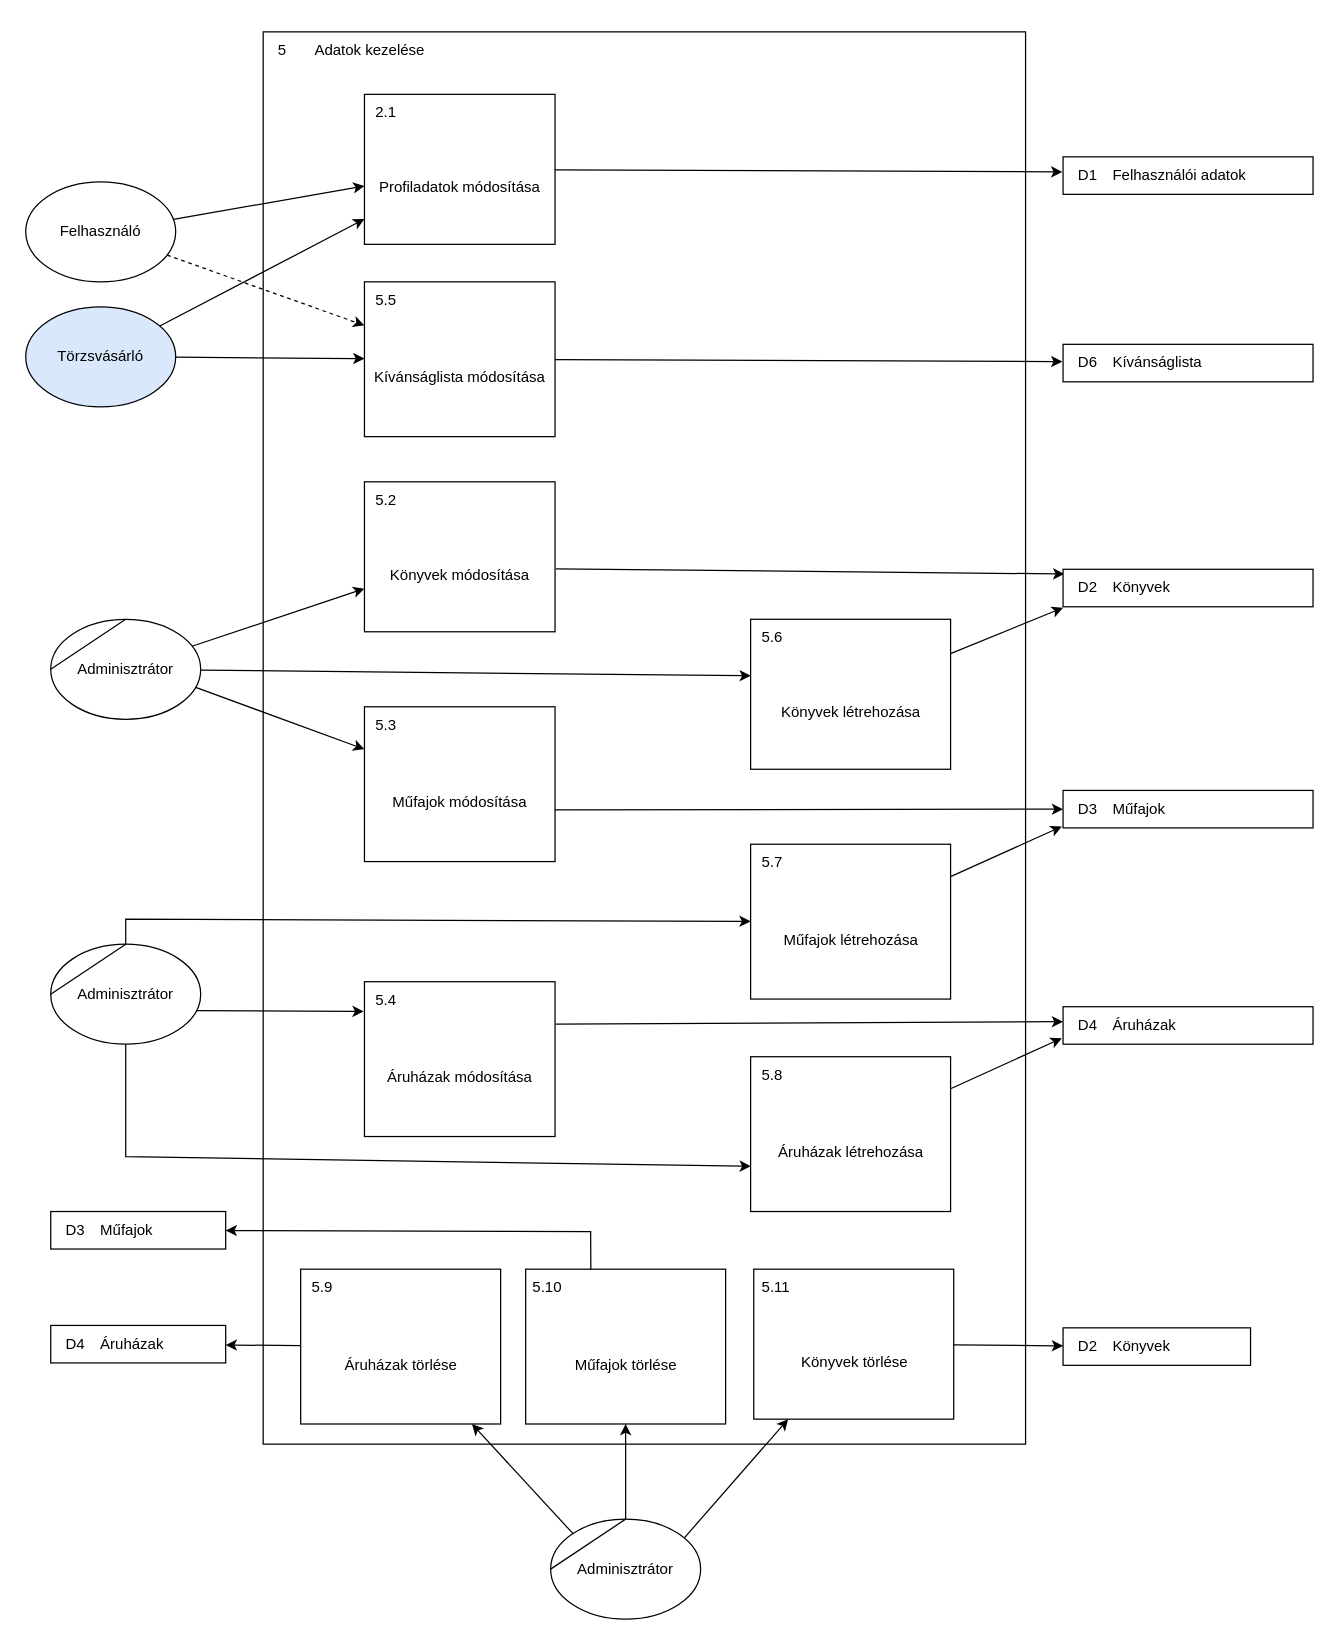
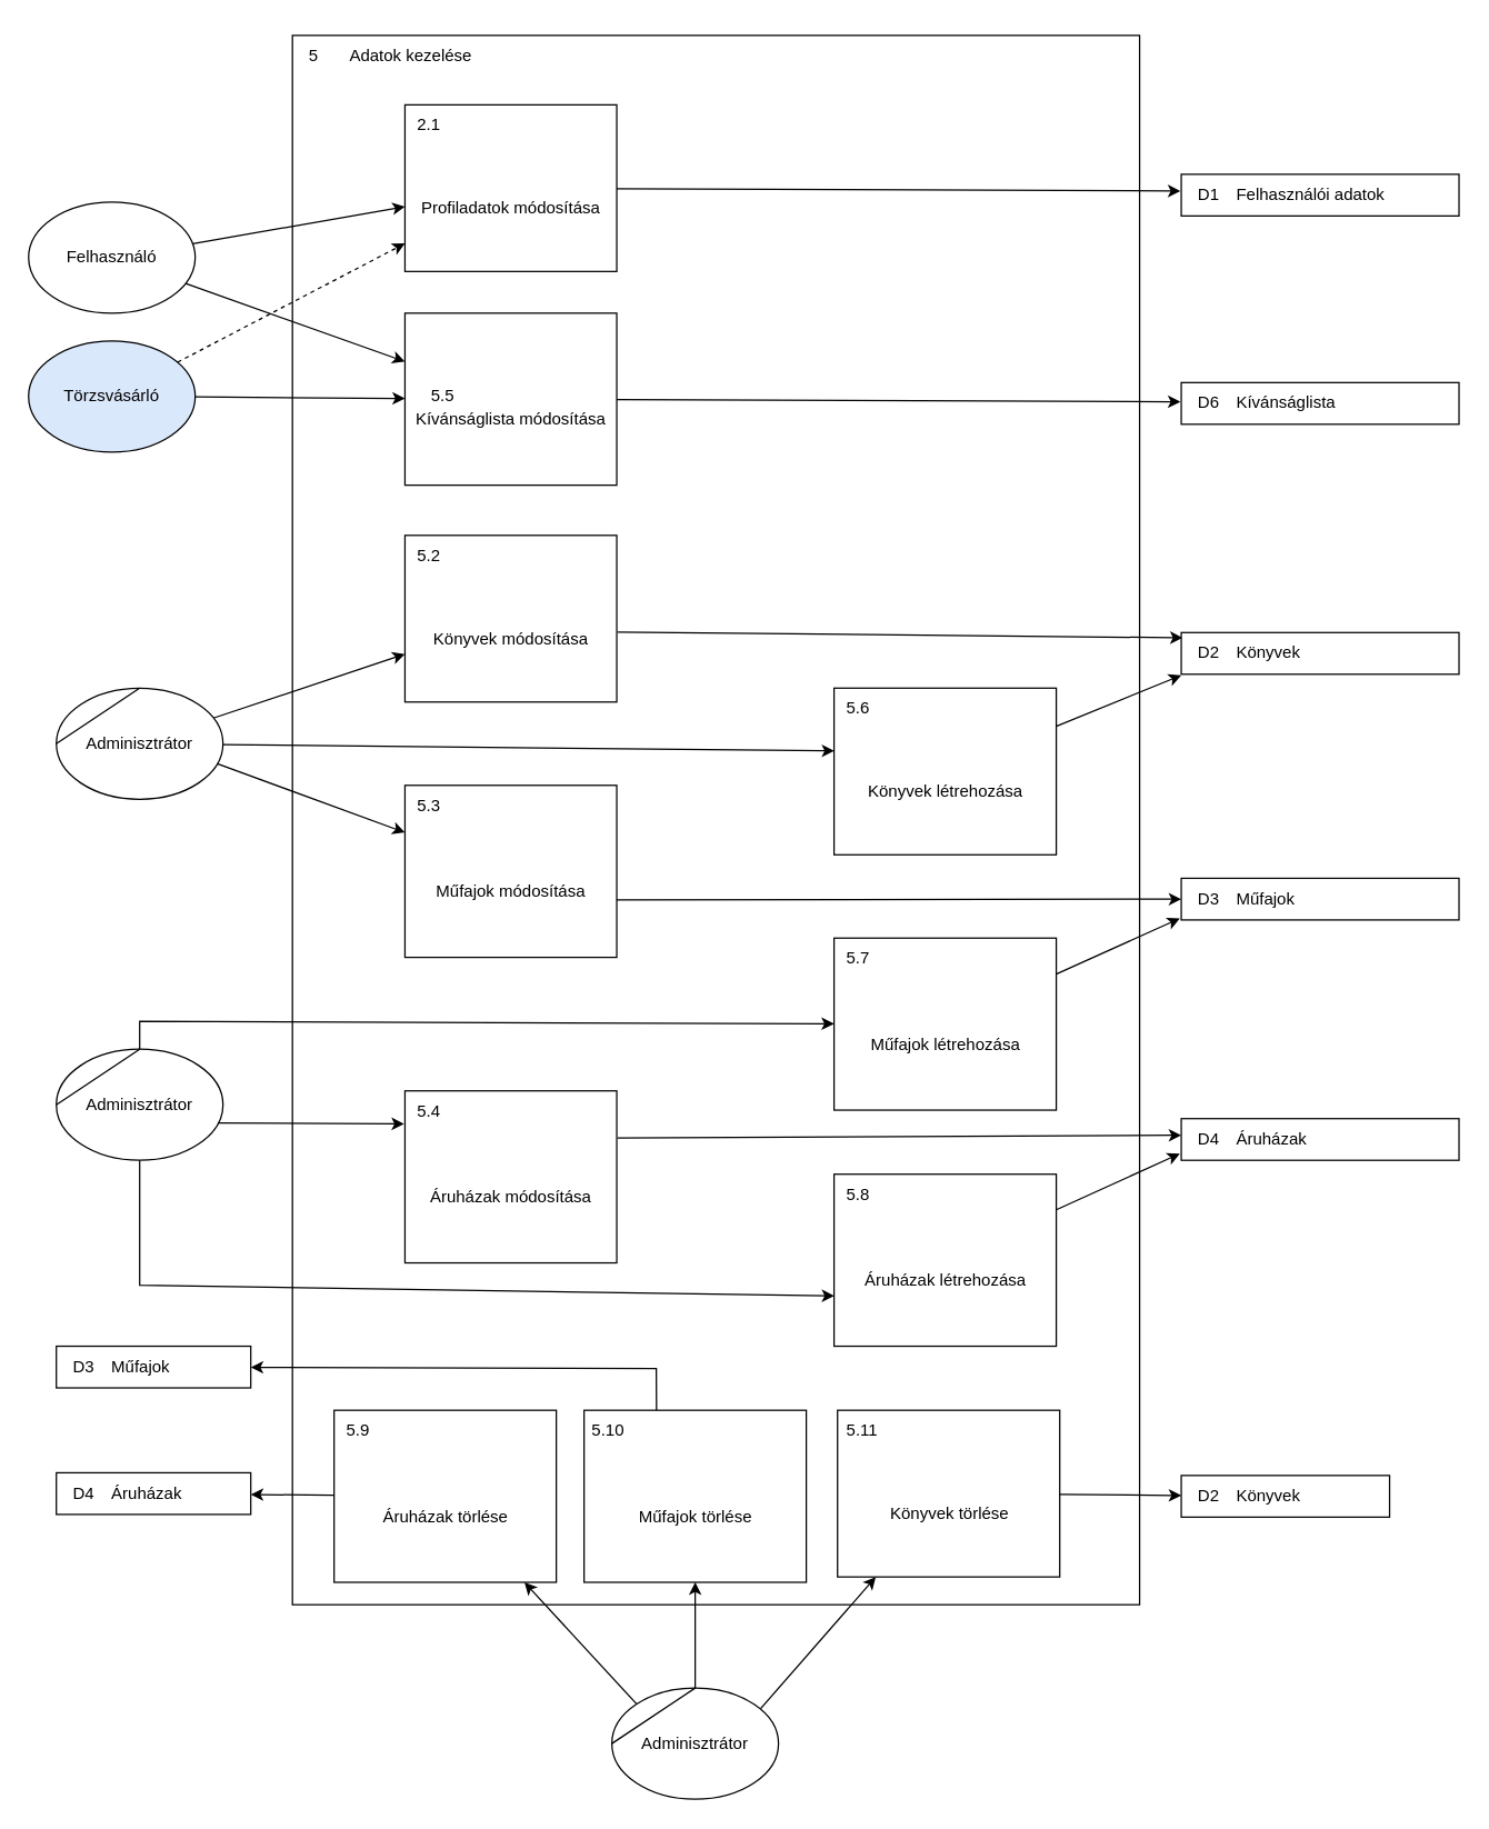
- <mxCell id="75" value="" style="endArrow=classic;html=1;rounded=0;verticalAlign=bottom;" edge="1" parent="1" source="72" target="3"><mxGeometry width="50" height="50" relative="1" as="geometry"><mxPoint x="158" y="195" as="sourcePoint" /><mxPoint x="311" y="168" as="targetPoint" /></mxGeometry></mxCell>
+ <mxCell id="75" value="" style="endArrow=classic;html=1;rounded=0;verticalAlign=bottom;dashed=1;" edge="1" parent="1" source="72" target="3"><mxGeometry width="50" height="50" relative="1" as="geometry"><mxPoint x="158" y="195" as="sourcePoint" /><mxPoint x="311" y="168" as="targetPoint" /></mxGeometry></mxCell>
- <mxCell id="74" value="" style="endArrow=classic;html=1;rounded=0;verticalAlign=bottom;dashed=1;" edge="1" parent="1" source="71" target="6"><mxGeometry width="50" height="50" relative="1" as="geometry"><mxPoint x="148" y="185" as="sourcePoint" /><mxPoint x="301" y="158" as="targetPoint" /></mxGeometry></mxCell>
+ <mxCell id="74" value="" style="endArrow=classic;html=1;rounded=0;verticalAlign=bottom;" edge="1" parent="1" source="71" target="6"><mxGeometry width="50" height="50" relative="1" as="geometry"><mxPoint x="148" y="185" as="sourcePoint" /><mxPoint x="301" y="158" as="targetPoint" /></mxGeometry></mxCell>
- <mxCell id="7" value="5.5" style="text;html=1;strokeColor=none;fillColor=none;align=center;verticalAlign=middle;whiteSpace=wrap;rounded=0;connectable=0;allowArrows=0;editable=1;movable=0;resizable=0;rotatable=0;deletable=0;locked=0;cloneable=0;" vertex="1" parent="6"><mxGeometry width="35" height="30" as="geometry" /></mxCell>
+ <mxCell id="7" value="5.5" style="text;html=1;strokeColor=none;fillColor=none;align=center;verticalAlign=middle;whiteSpace=wrap;rounded=0;connectable=0;allowArrows=0;editable=1;movable=0;resizable=0;rotatable=0;deletable=0;locked=0;cloneable=0;" vertex="1" parent="6"><mxGeometry x="10" y="45" width="35" height="30" as="geometry" /></mxCell>
